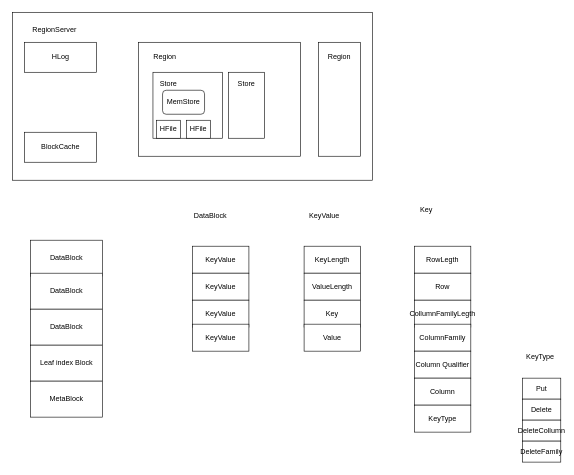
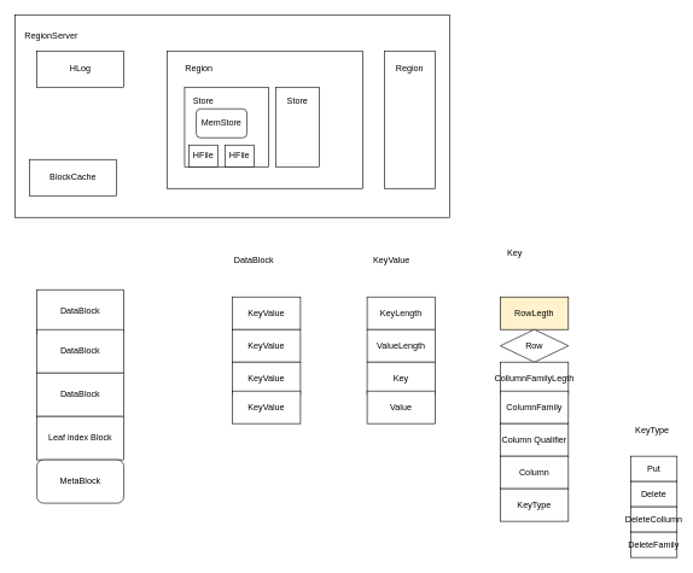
- <mxCell id="3" value="RegionServer" style="text;html=1;strokeColor=none;fillColor=none;align=center;verticalAlign=middle;whiteSpace=wrap;rounded=0;" vertex="1" parent="1"><mxGeometry x="50" y="40" width="80" height="20" as="geometry" /></mxCell>
+ <mxCell id="3" value="RegionServer" style="text;html=1;strokeColor=none;fillColor=none;align=center;verticalAlign=middle;whiteSpace=wrap;rounded=0;" vertex="1" parent="1"><mxGeometry x="30" y="40" width="80" height="20" as="geometry" /></mxCell>
- <mxCell id="4" value="HLog" style="rounded=0;whiteSpace=wrap;html=1;" vertex="1" parent="1"><mxGeometry x="40" y="70" width="120" height="50" as="geometry" /></mxCell>
+ <mxCell id="4" value="HLog" style="rounded=0;whiteSpace=wrap;html=1;" vertex="1" parent="1"><mxGeometry x="50" y="70" width="120" height="50" as="geometry" /></mxCell>
- <mxCell id="30" value="RowLegth" style="rounded=0;whiteSpace=wrap;html=1;" vertex="1" parent="1"><mxGeometry x="690" y="410" width="94" height="45" as="geometry" /></mxCell>
+ <mxCell id="30" value="RowLegth" style="rounded=0;whiteSpace=wrap;html=1;fillColor=#fff2cc;" vertex="1" parent="1"><mxGeometry x="690" y="410" width="94" height="45" as="geometry" /></mxCell>
- <mxCell id="31" value="Row" style="rounded=0;whiteSpace=wrap;html=1;" vertex="1" parent="1"><mxGeometry x="690" y="455" width="94" height="45" as="geometry" /></mxCell>
+ <mxCell id="31" value="Row" style="rhombus;whiteSpace=wrap;html=1;" vertex="1" parent="1"><mxGeometry x="690" y="455" width="94" height="45" as="geometry" /></mxCell>
- <mxCell id="21" value="MetaBlock" style="rounded=0;whiteSpace=wrap;html=1;" vertex="1" parent="1"><mxGeometry x="50" y="635" width="120" height="60" as="geometry" /></mxCell>
+ <mxCell id="21" value="MetaBlock" style="whiteSpace=wrap;html=1;rounded=1;" vertex="1" parent="1"><mxGeometry x="50" y="635" width="120" height="60" as="geometry" /></mxCell>
